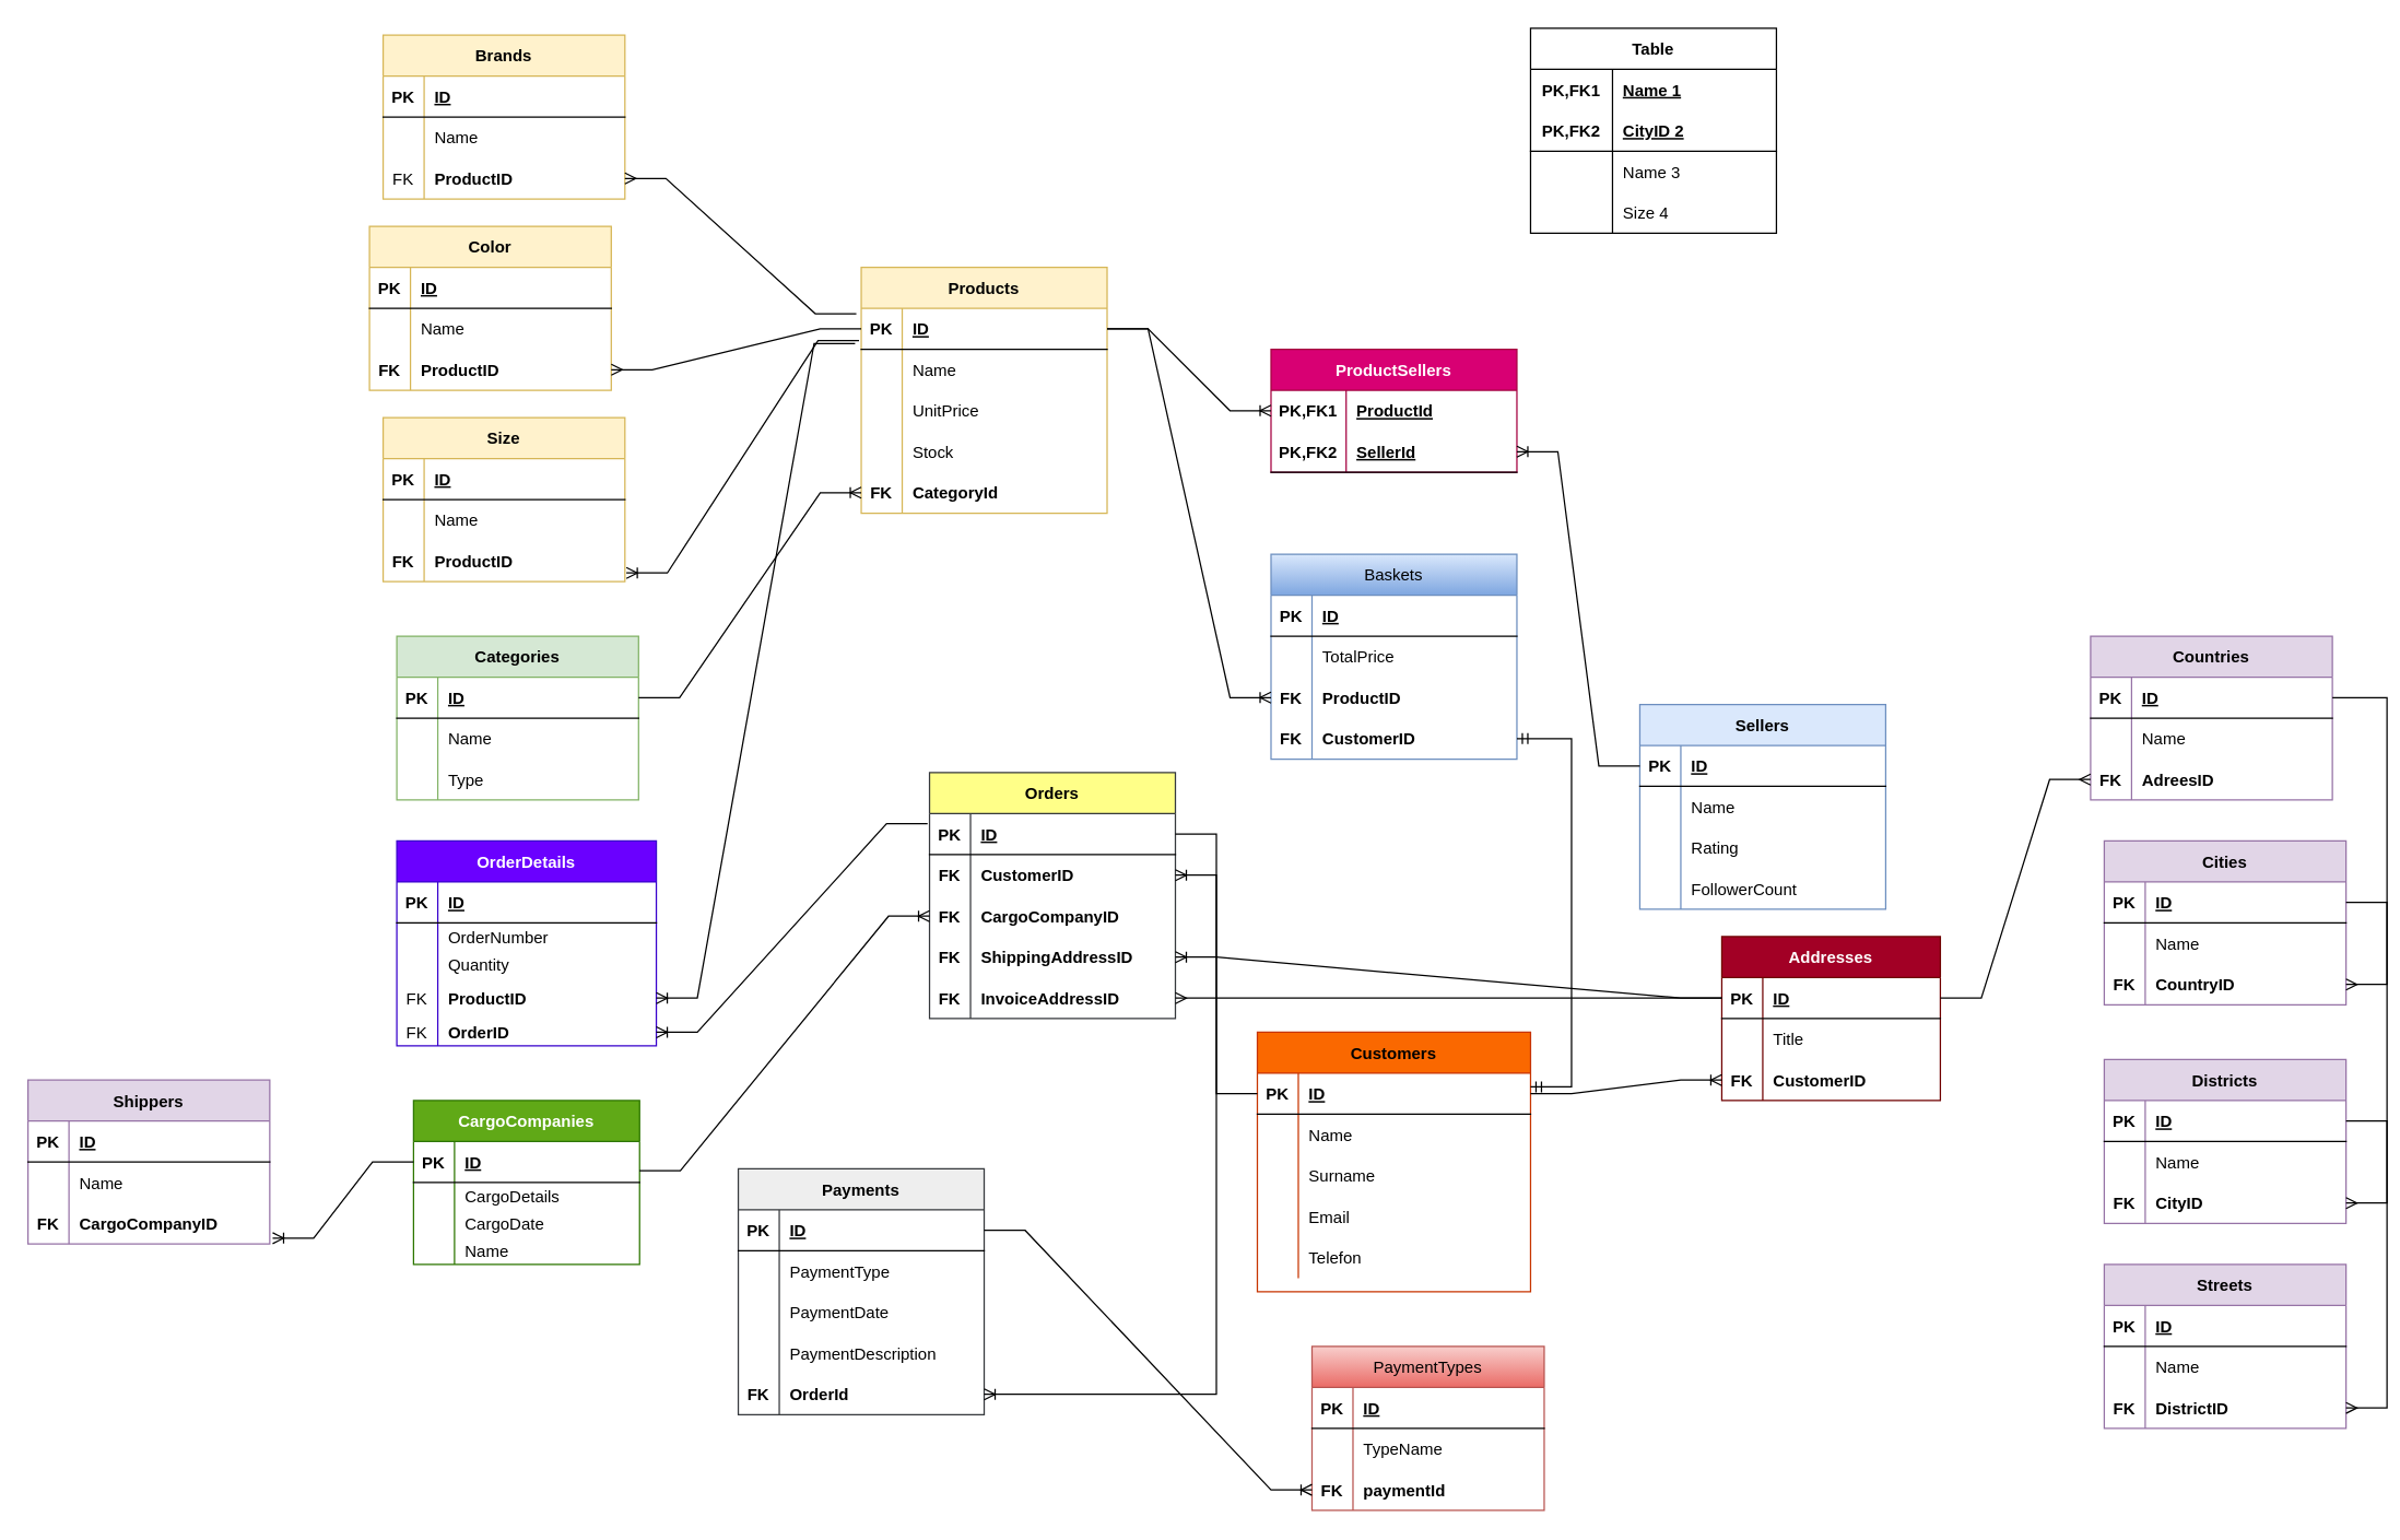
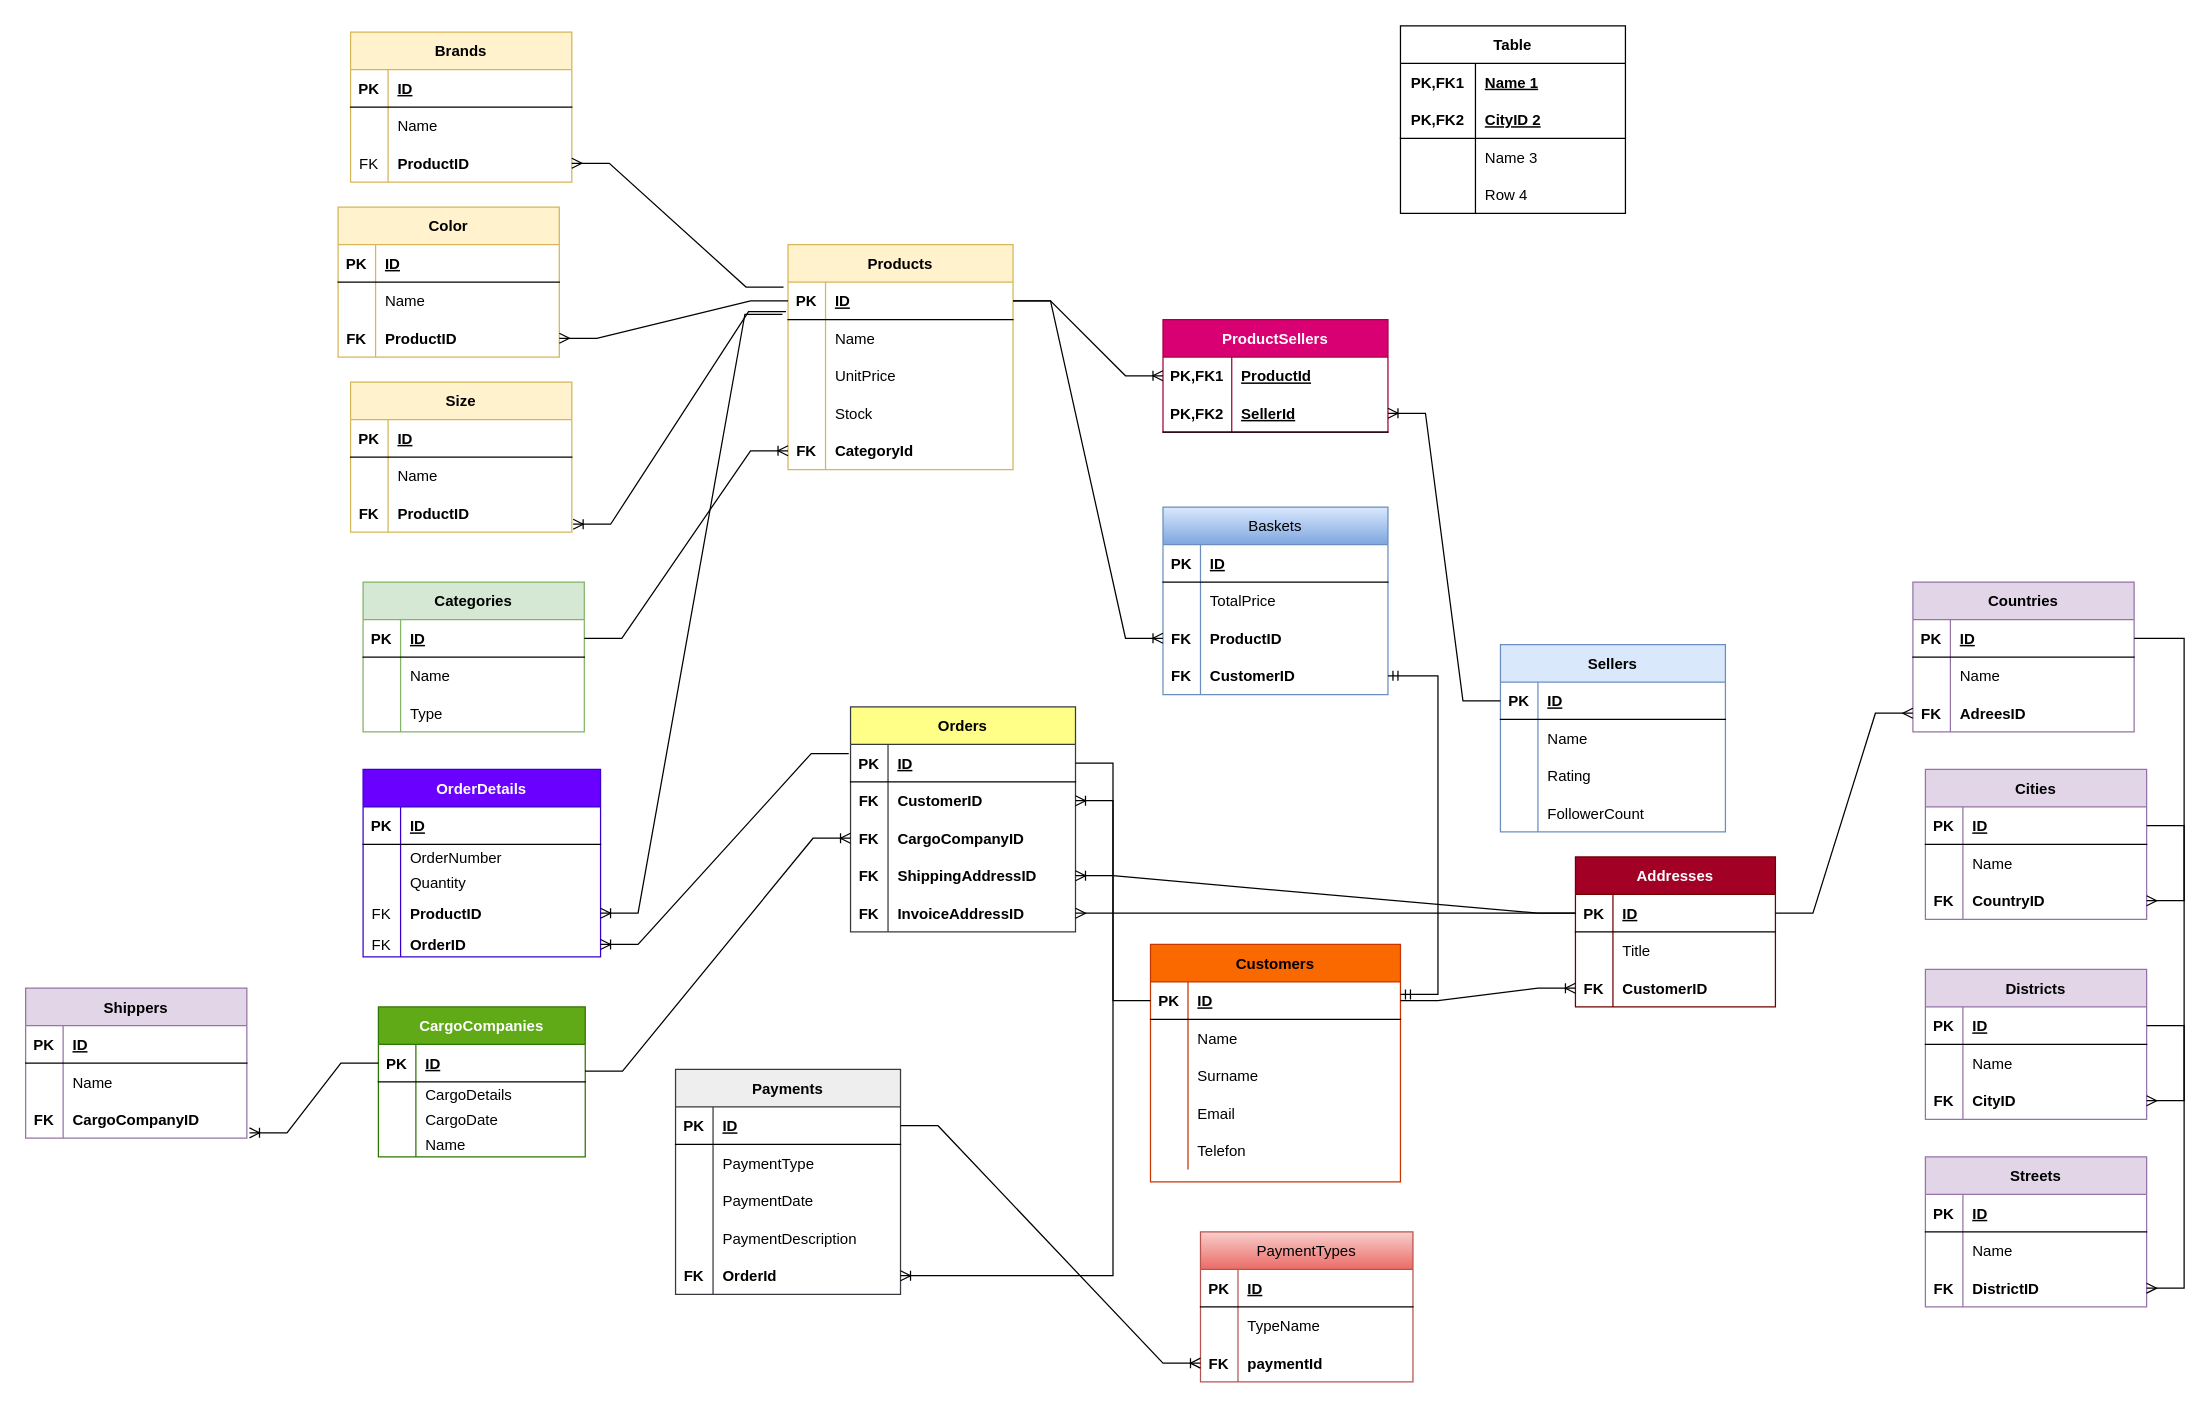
- <mxCell id="272" value="Size 4" style="shape=partialRectangle;connectable=0;fillColor=none;top=0;left=0;bottom=0;right=0;align=left;spacingLeft=6;overflow=hidden;" vertex="1" parent="270"><mxGeometry x="60" width="120" height="30" as="geometry"><mxRectangle width="120" height="30" as="alternateBounds" /></mxGeometry></mxCell>
+ <mxCell id="272" value="Row 4" style="shape=partialRectangle;connectable=0;fillColor=none;top=0;left=0;bottom=0;right=0;align=left;spacingLeft=6;overflow=hidden;" vertex="1" parent="270"><mxGeometry x="60" width="120" height="30" as="geometry"><mxRectangle width="120" height="30" as="alternateBounds" /></mxGeometry></mxCell>
